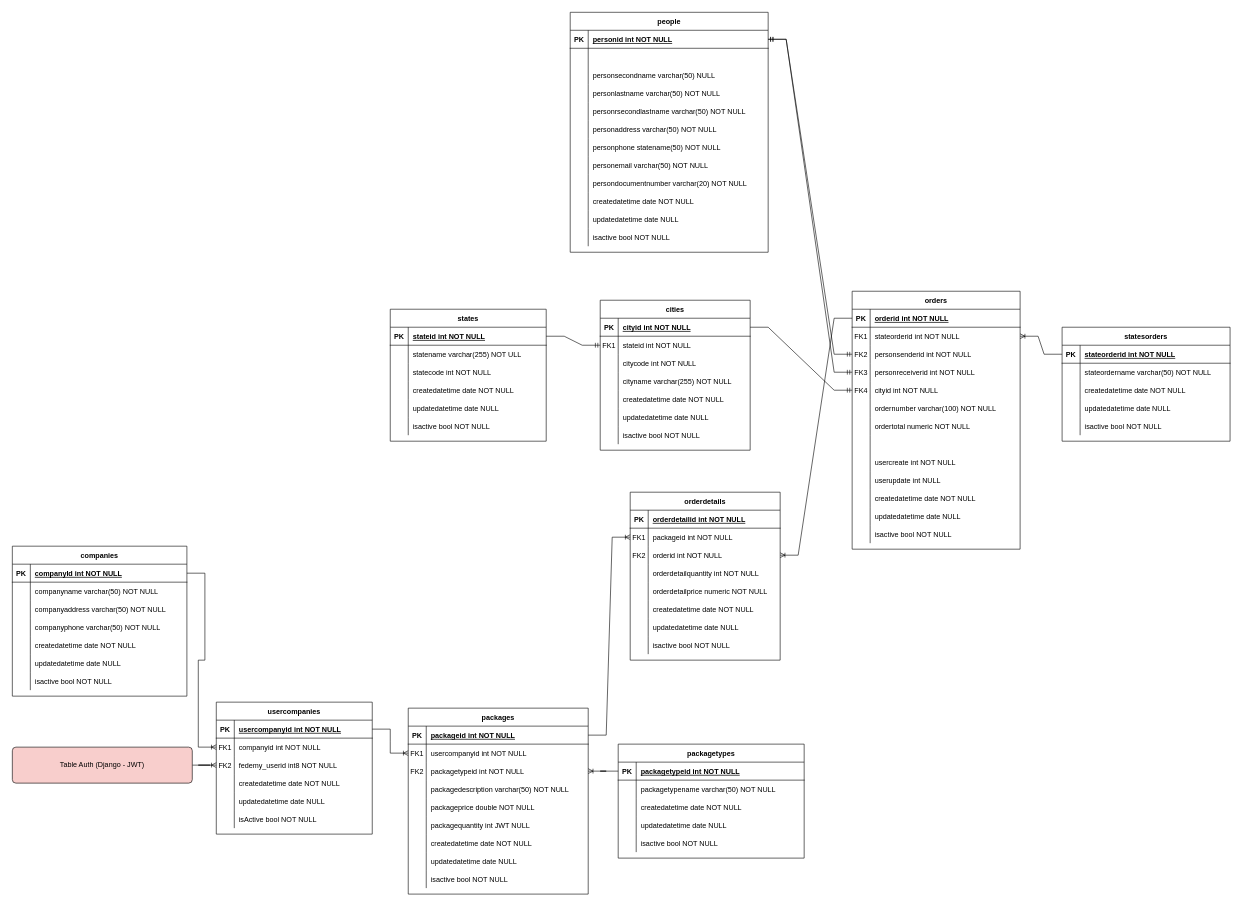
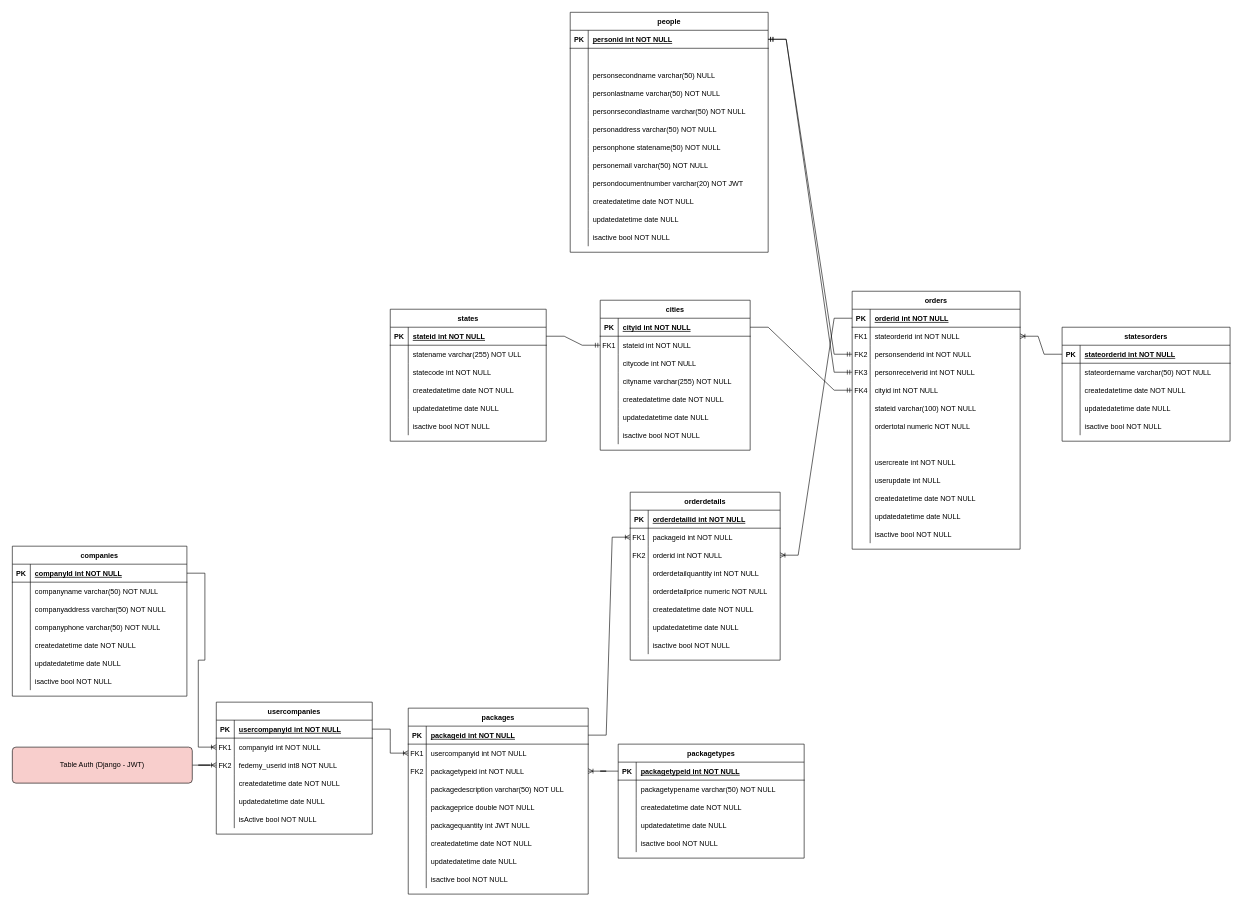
- <mxCell id="177" value="persondocumentnumber varchar(20) NOT NULL" style="shape=partialRectangle;overflow=hidden;connectable=0;fillColor=none;top=0;left=0;bottom=0;right=0;align=left;spacingLeft=6;" parent="175" vertex="1"><mxGeometry x="30" width="300" height="30" as="geometry"><mxRectangle width="300" height="30" as="alternateBounds" /></mxGeometry></mxCell>
+ <mxCell id="177" value="persondocumentnumber varchar(20) NOT JWT" style="shape=partialRectangle;overflow=hidden;connectable=0;fillColor=none;top=0;left=0;bottom=0;right=0;align=left;spacingLeft=6;" parent="175" vertex="1"><mxGeometry x="30" width="300" height="30" as="geometry"><mxRectangle width="300" height="30" as="alternateBounds" /></mxGeometry></mxCell>
- <mxCell id="20" value="ordernumber varchar(100) NOT NULL" style="shape=partialRectangle;overflow=hidden;connectable=0;fillColor=none;top=0;left=0;bottom=0;right=0;align=left;spacingLeft=6;" parent="18" vertex="1"><mxGeometry x="30" width="250" height="30" as="geometry"><mxRectangle width="250" height="30" as="alternateBounds" /></mxGeometry></mxCell>
+ <mxCell id="20" value="stateid varchar(100) NOT NULL" style="shape=partialRectangle;overflow=hidden;connectable=0;fillColor=none;top=0;left=0;bottom=0;right=0;align=left;spacingLeft=6;" parent="18" vertex="1"><mxGeometry x="30" width="250" height="30" as="geometry"><mxRectangle width="250" height="30" as="alternateBounds" /></mxGeometry></mxCell>
- <mxCell id="85" value="packagedescription varchar(50) NOT NULL" style="shape=partialRectangle;connectable=0;fillColor=none;top=0;left=0;bottom=0;right=0;align=left;spacingLeft=6;overflow=hidden;" parent="83" vertex="1"><mxGeometry x="30" width="270" height="30" as="geometry"><mxRectangle width="270" height="30" as="alternateBounds" /></mxGeometry></mxCell>
+ <mxCell id="85" value="packagedescription varchar(50) NOT ULL" style="shape=partialRectangle;connectable=0;fillColor=none;top=0;left=0;bottom=0;right=0;align=left;spacingLeft=6;overflow=hidden;" parent="83" vertex="1"><mxGeometry x="30" width="270" height="30" as="geometry"><mxRectangle width="270" height="30" as="alternateBounds" /></mxGeometry></mxCell>
